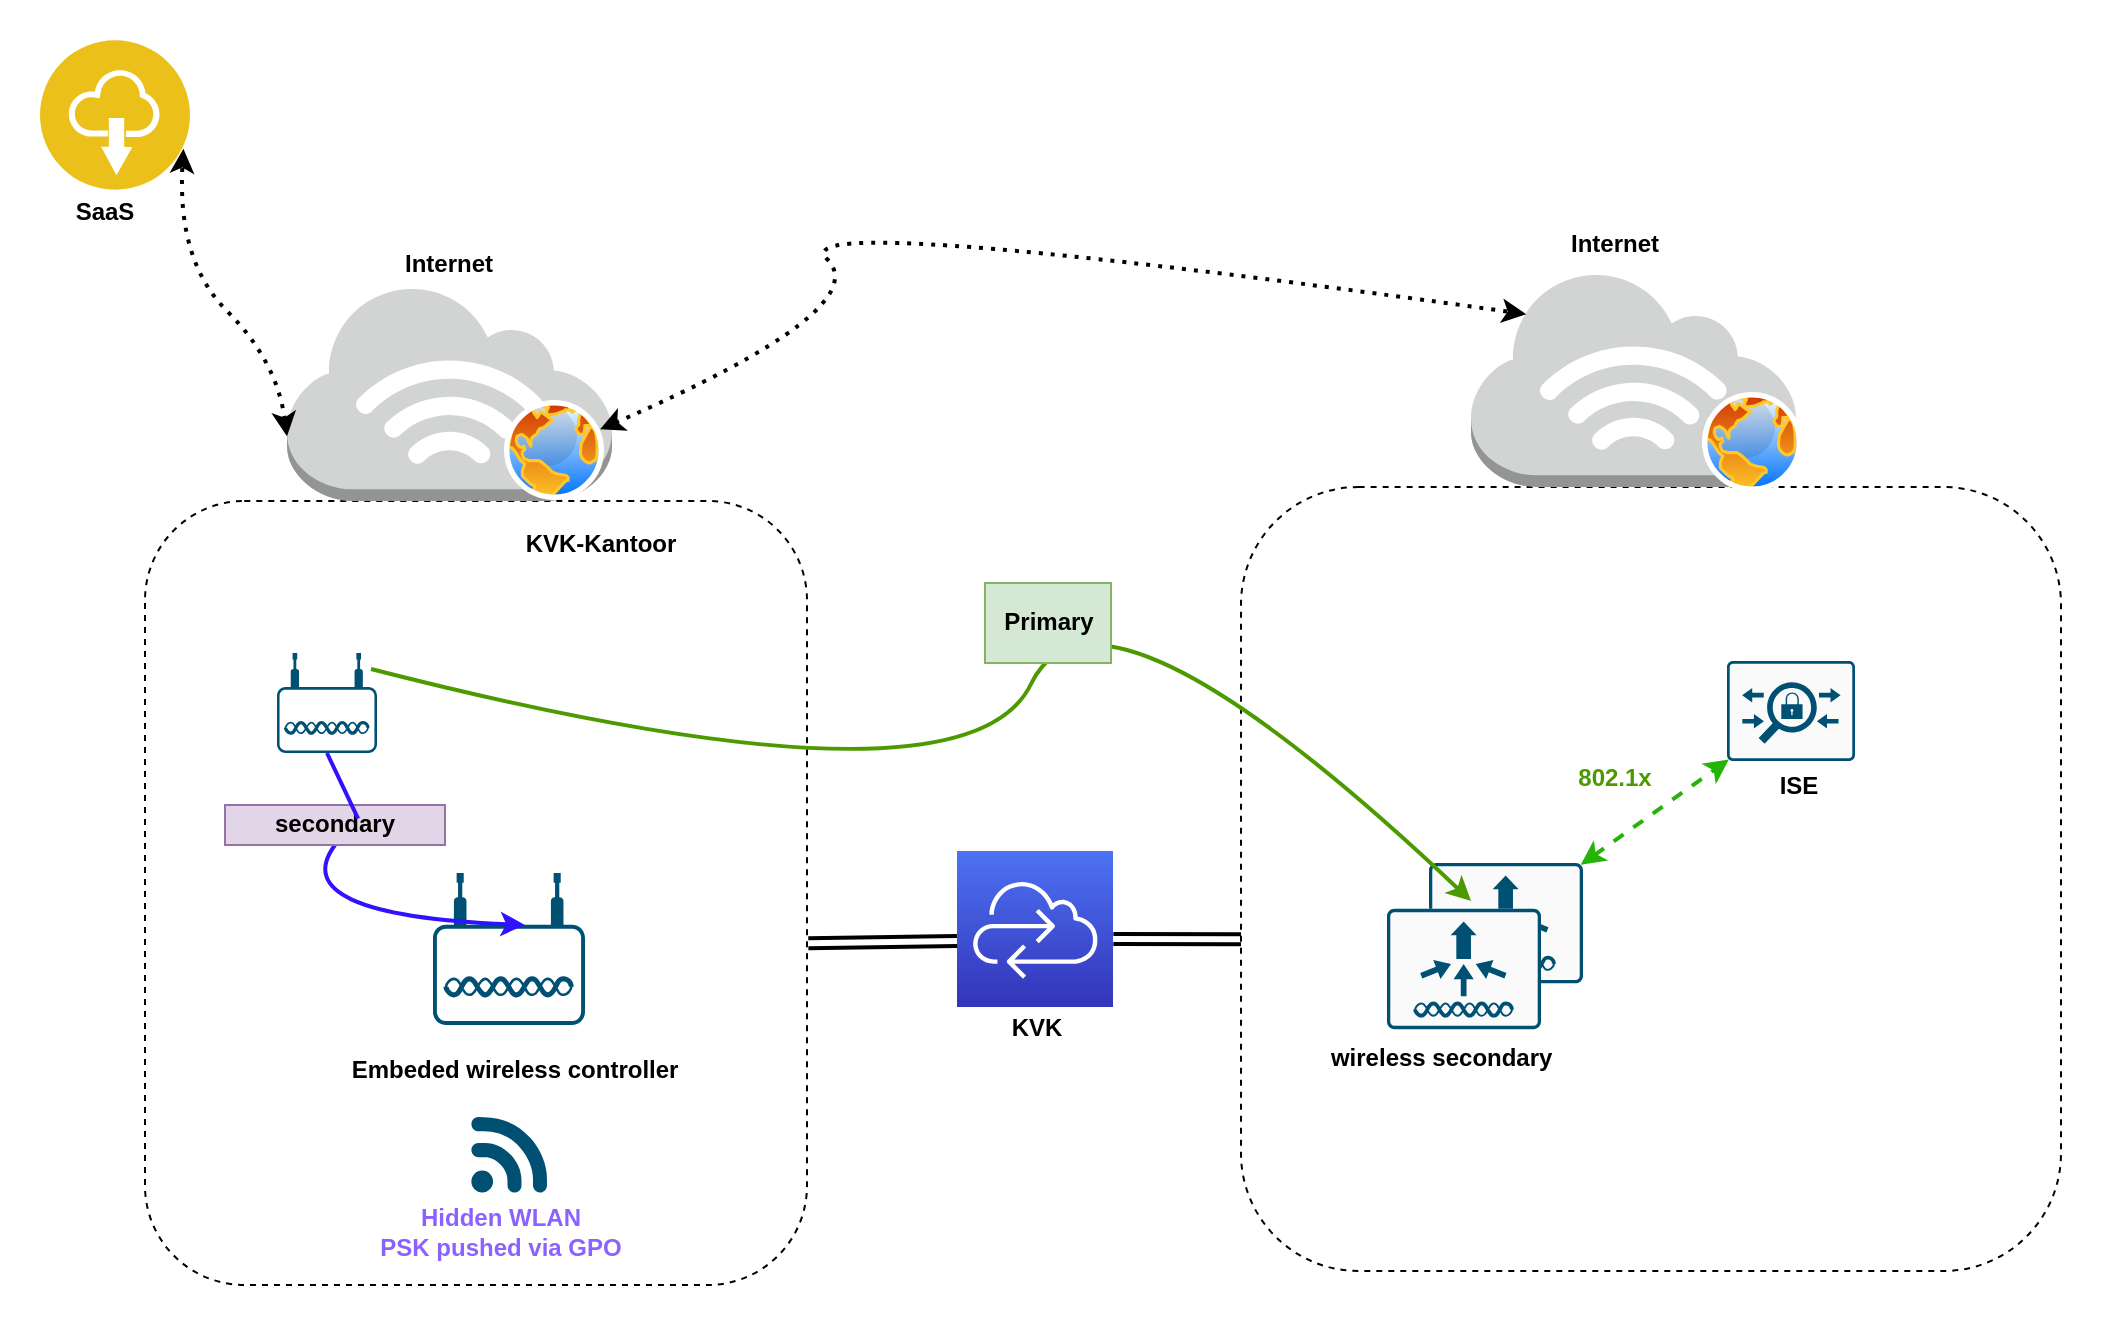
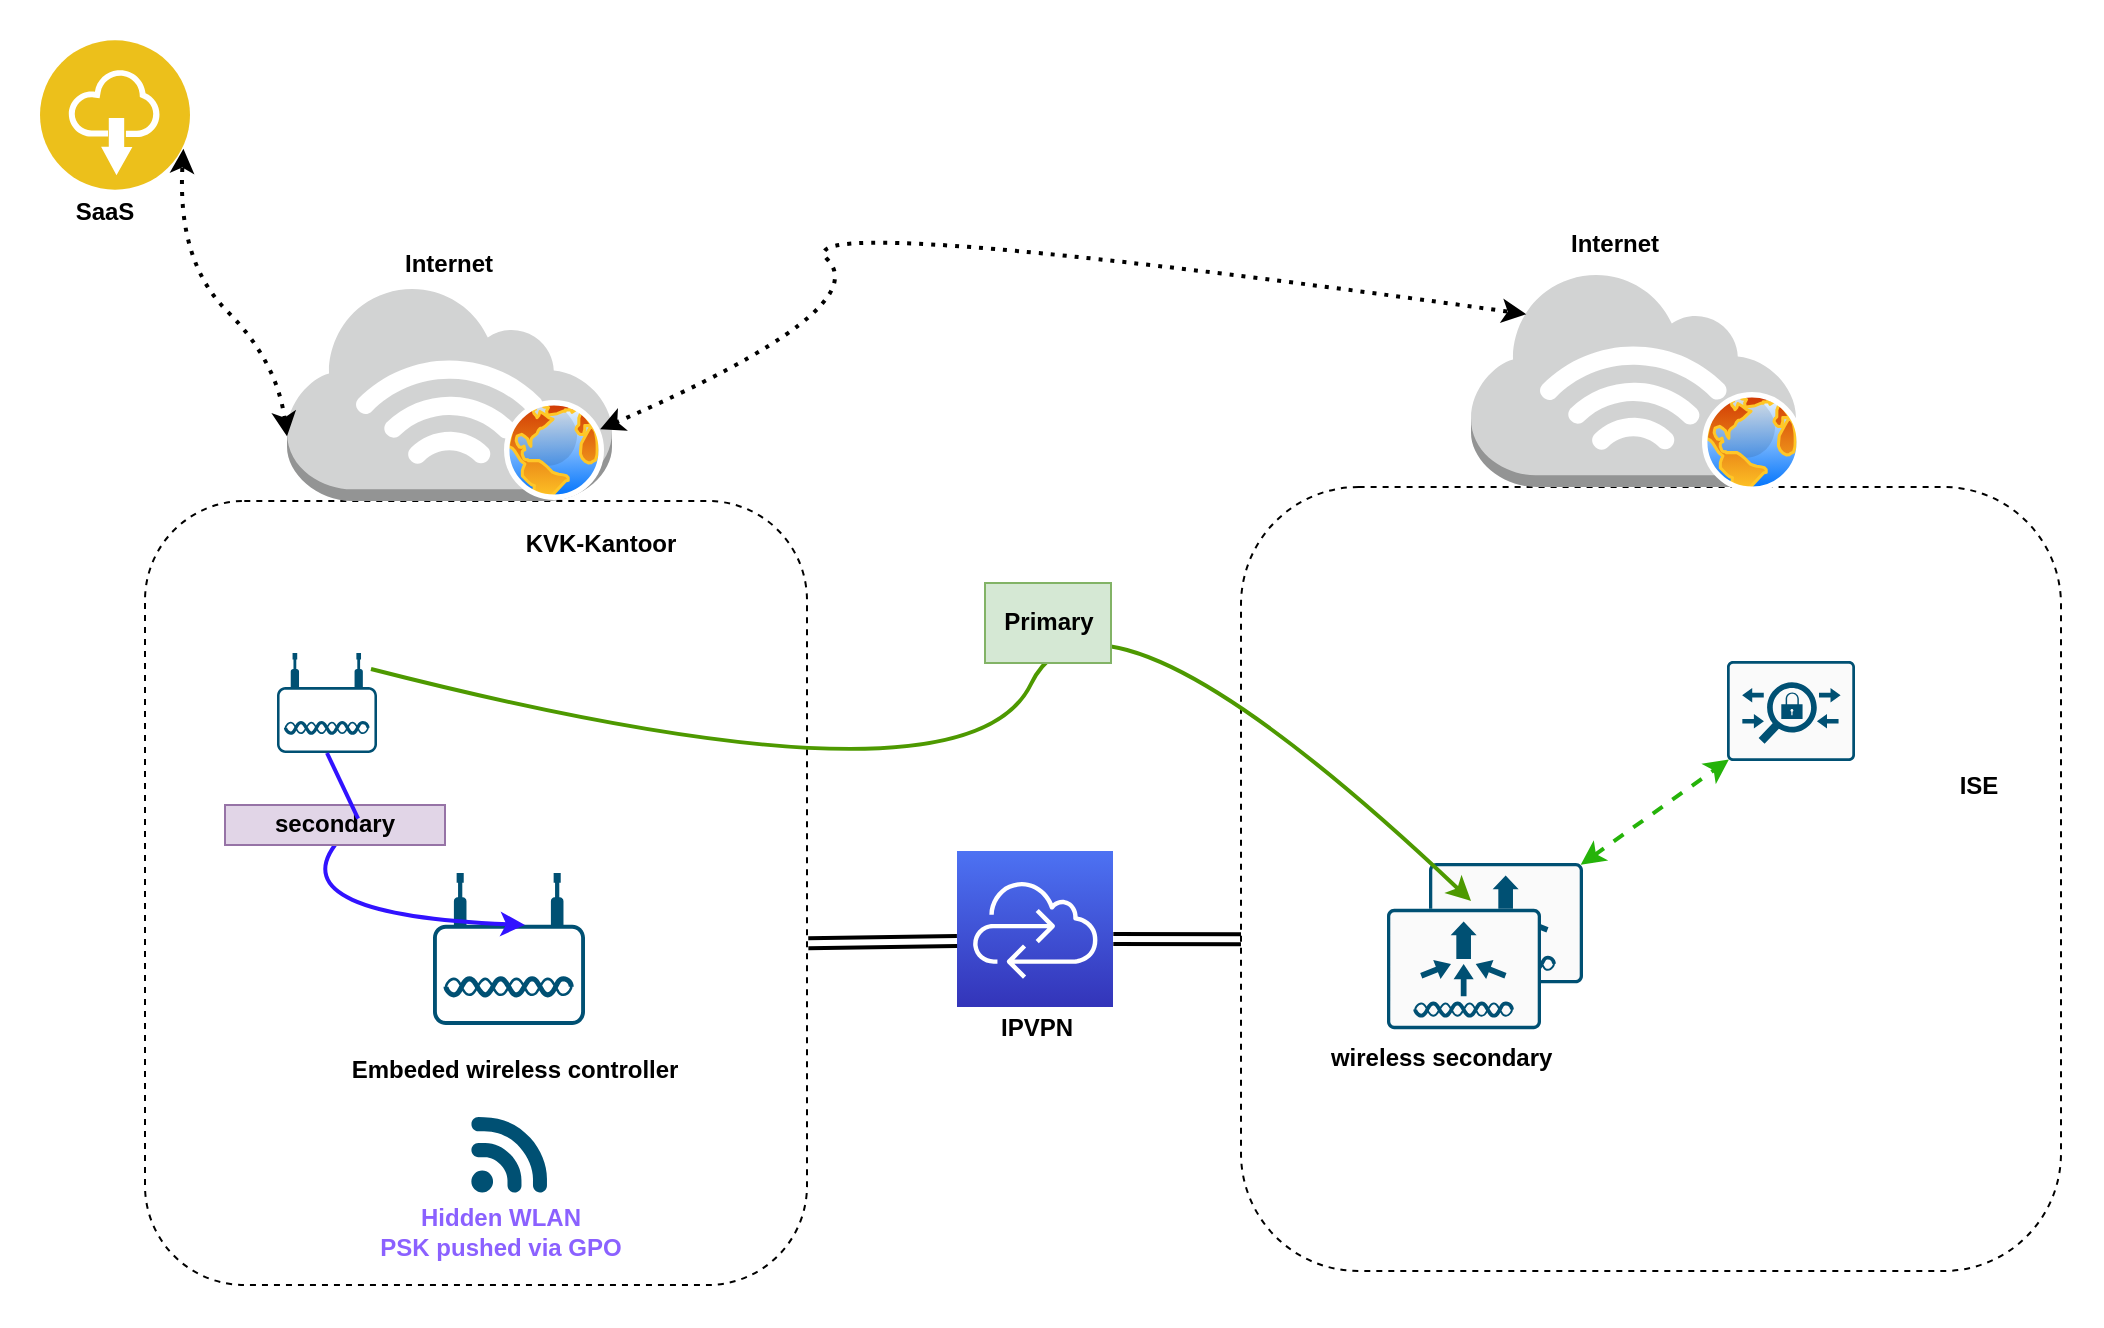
- <mxCell id="23" value="&lt;b&gt;&lt;font color=&quot;#4d9900&quot;&gt;802.1x&lt;/font&gt;&lt;/b&gt;" style="text;html=1;resizable=0;autosize=1;align=center;verticalAlign=middle;points=[];fillColor=none;strokeColor=none;rounded=0;" parent="1" vertex="1"><mxGeometry x="779" y="376" width="55" height="26" as="geometry" /></mxCell>
- <mxCell id="21" value="&lt;b&gt;ISE&lt;/b&gt;" style="text;html=1;resizable=0;autosize=1;align=center;verticalAlign=middle;points=[];fillColor=none;strokeColor=none;rounded=0;" parent="1" vertex="1"><mxGeometry x="880" y="380" width="37" height="26" as="geometry" /></mxCell>
+ <mxCell id="21" value="&lt;b&gt;ISE&lt;/b&gt;" style="text;html=1;resizable=0;autosize=1;align=center;verticalAlign=middle;points=[];fillColor=none;strokeColor=none;rounded=0;" parent="1" vertex="1"><mxGeometry x="970" y="380" width="37" height="26" as="geometry" /></mxCell>
- <mxCell id="18" value="&lt;b&gt;KVK&lt;/b&gt;" style="text;html=1;resizable=0;autosize=1;align=center;verticalAlign=middle;points=[];fillColor=none;strokeColor=none;rounded=0;" parent="1" vertex="1"><mxGeometry x="490.5" y="501" width="54" height="26" as="geometry" /></mxCell>
+ <mxCell id="18" value="&lt;b&gt;IPVPN&lt;/b&gt;" style="text;html=1;resizable=0;autosize=1;align=center;verticalAlign=middle;points=[];fillColor=none;strokeColor=none;rounded=0;" parent="1" vertex="1"><mxGeometry x="490.5" y="501" width="54" height="26" as="geometry" /></mxCell>
